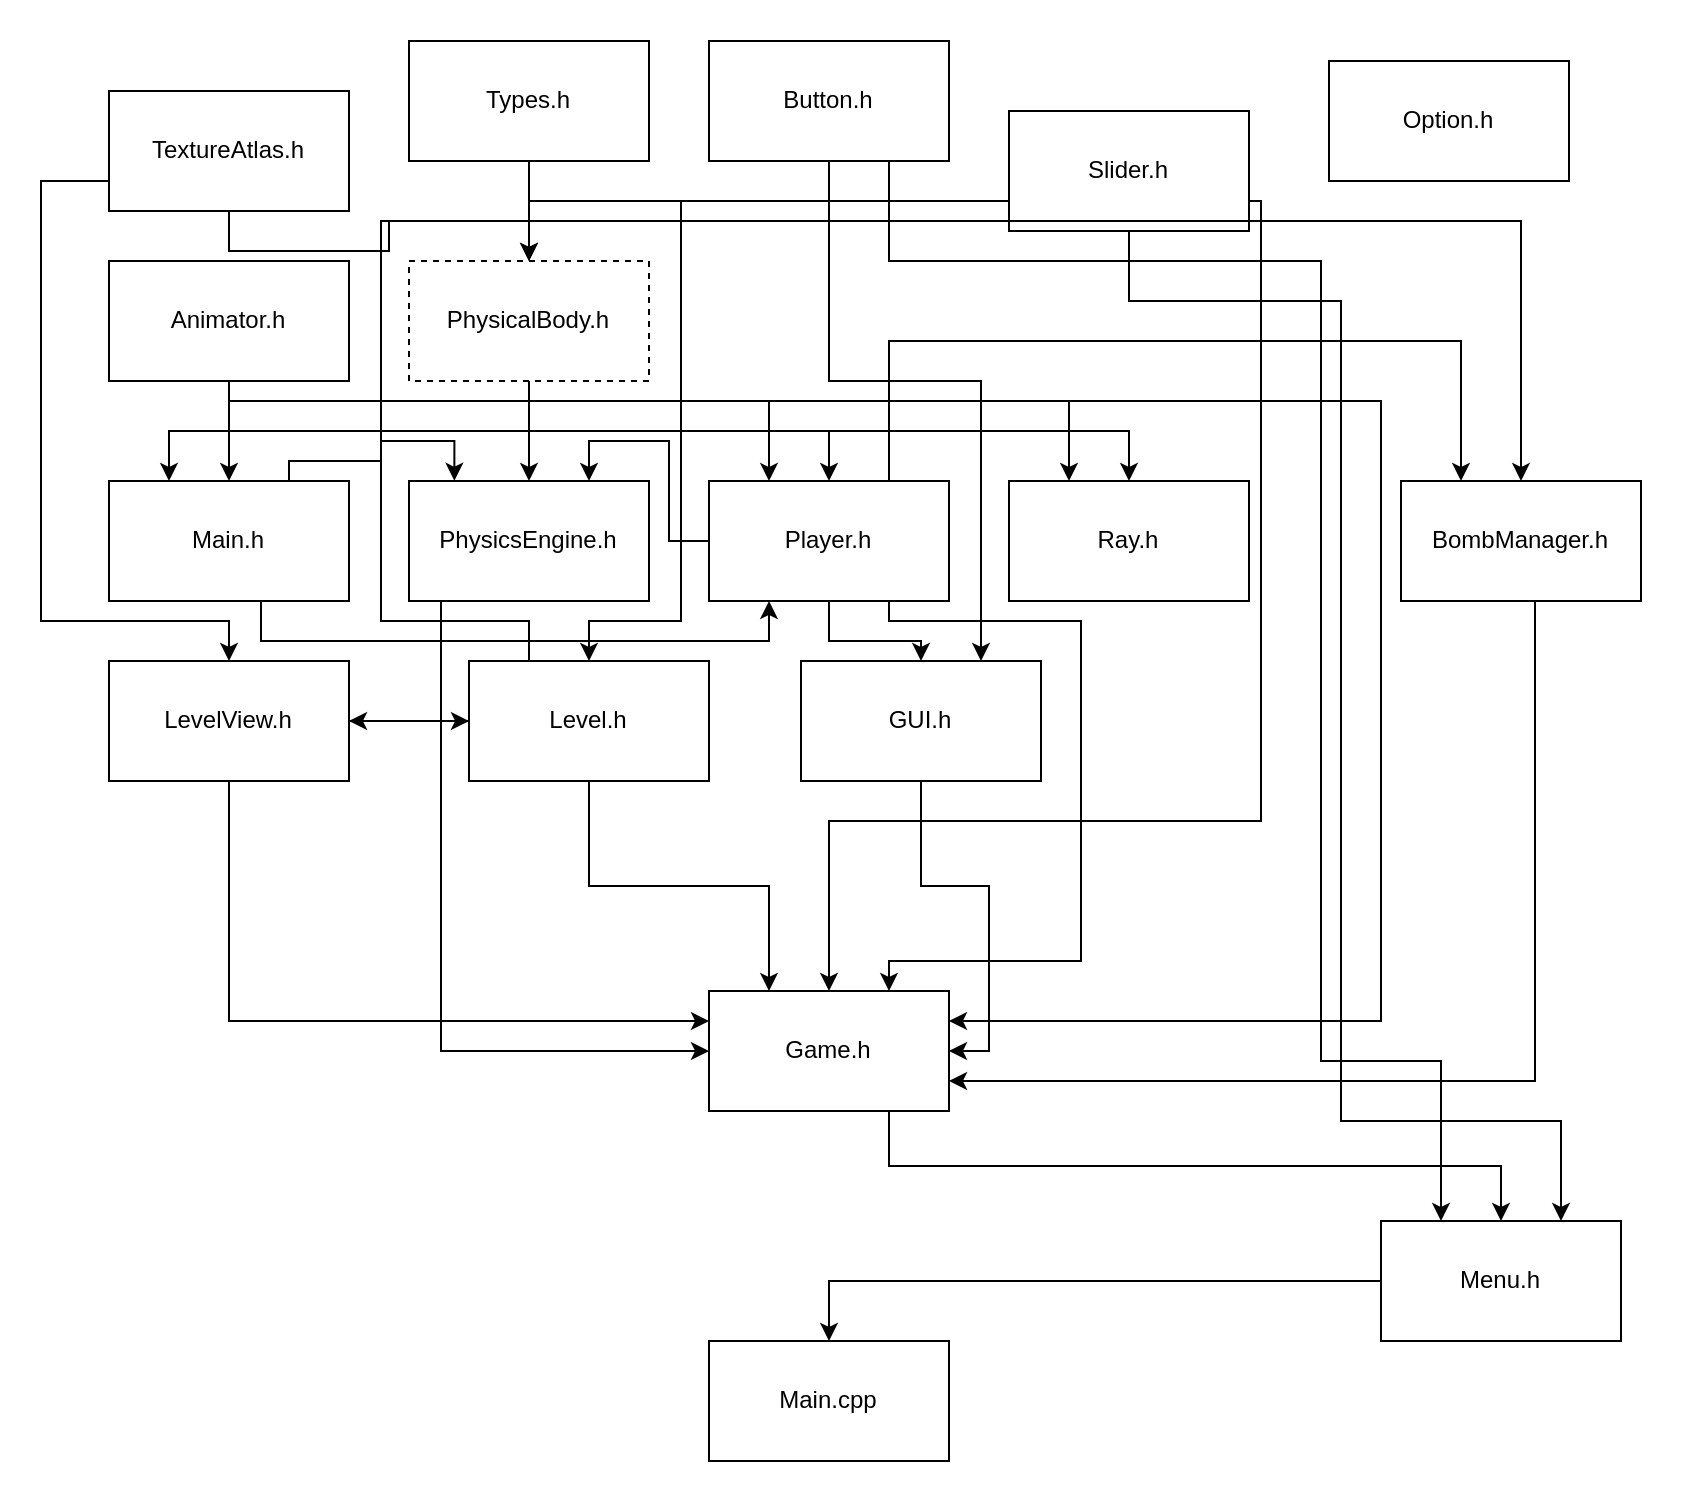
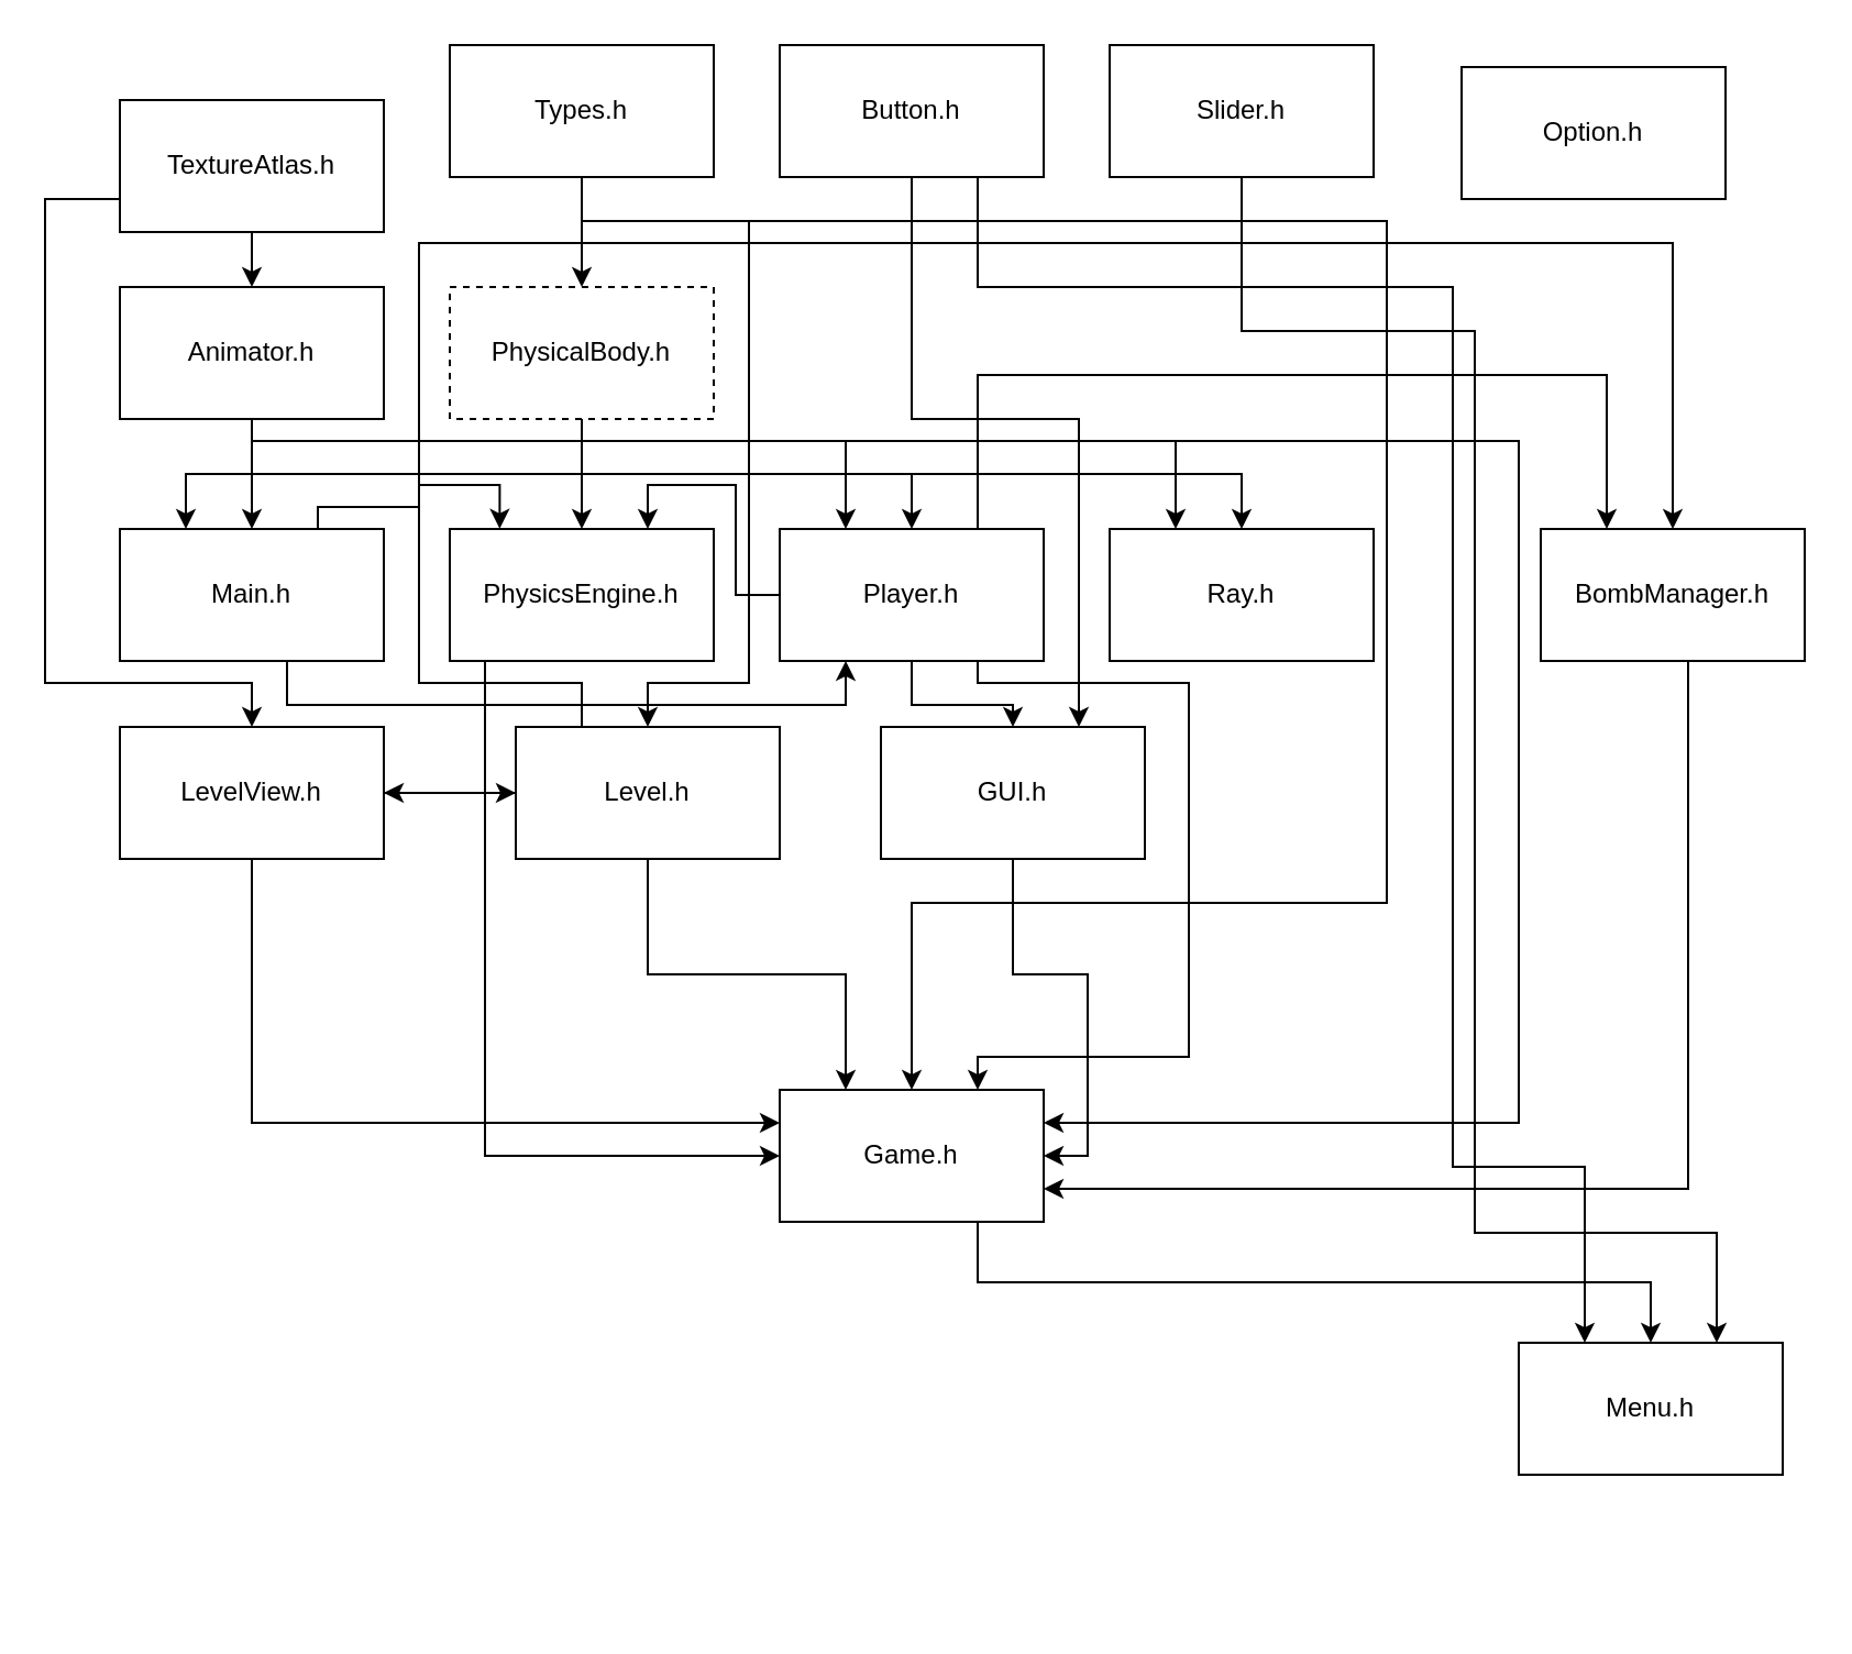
- <mxCell id="14" value="Slider.h" style="rounded=0;whiteSpace=wrap;html=1;" vertex="1" parent="1"><mxGeometry x="504" y="55" width="120" height="60" as="geometry" /></mxCell>
+ <mxCell id="14" value="Slider.h" style="rounded=0;whiteSpace=wrap;html=1;" vertex="1" parent="1"><mxGeometry x="504" y="20" width="120" height="60" as="geometry" /></mxCell>
- <mxCell id="10" style="edgeStyle=orthogonalEdgeStyle;rounded=0;orthogonalLoop=1;jettySize=auto;html=1;exitX=0.5;exitY=1;exitDx=0;exitDy=0;" edge="1" parent="1" source="12" target="20"><mxGeometry relative="1" as="geometry" /></mxCell>
+ <mxCell id="10" style="edgeStyle=orthogonalEdgeStyle;rounded=0;orthogonalLoop=1;jettySize=auto;html=1;exitX=0.5;exitY=1;exitDx=0;exitDy=0;entryX=0.5;entryY=0;entryDx=0;entryDy=0;" edge="1" parent="1" source="12" target="5"><mxGeometry relative="1" as="geometry" /></mxCell>
- <mxCell id="49" style="edgeStyle=orthogonalEdgeStyle;rounded=0;orthogonalLoop=1;jettySize=auto;html=1;exitX=0;exitY=0.5;exitDx=0;exitDy=0;entryX=0.5;entryY=0;entryDx=0;entryDy=0;" edge="1" parent="1" source="50" target="51"><mxGeometry relative="1" as="geometry" /></mxCell>
- <mxCell id="51" value="Main.cpp" style="rounded=0;whiteSpace=wrap;html=1;" vertex="1" parent="1"><mxGeometry x="354" y="670" width="120" height="60" as="geometry" /></mxCell>
